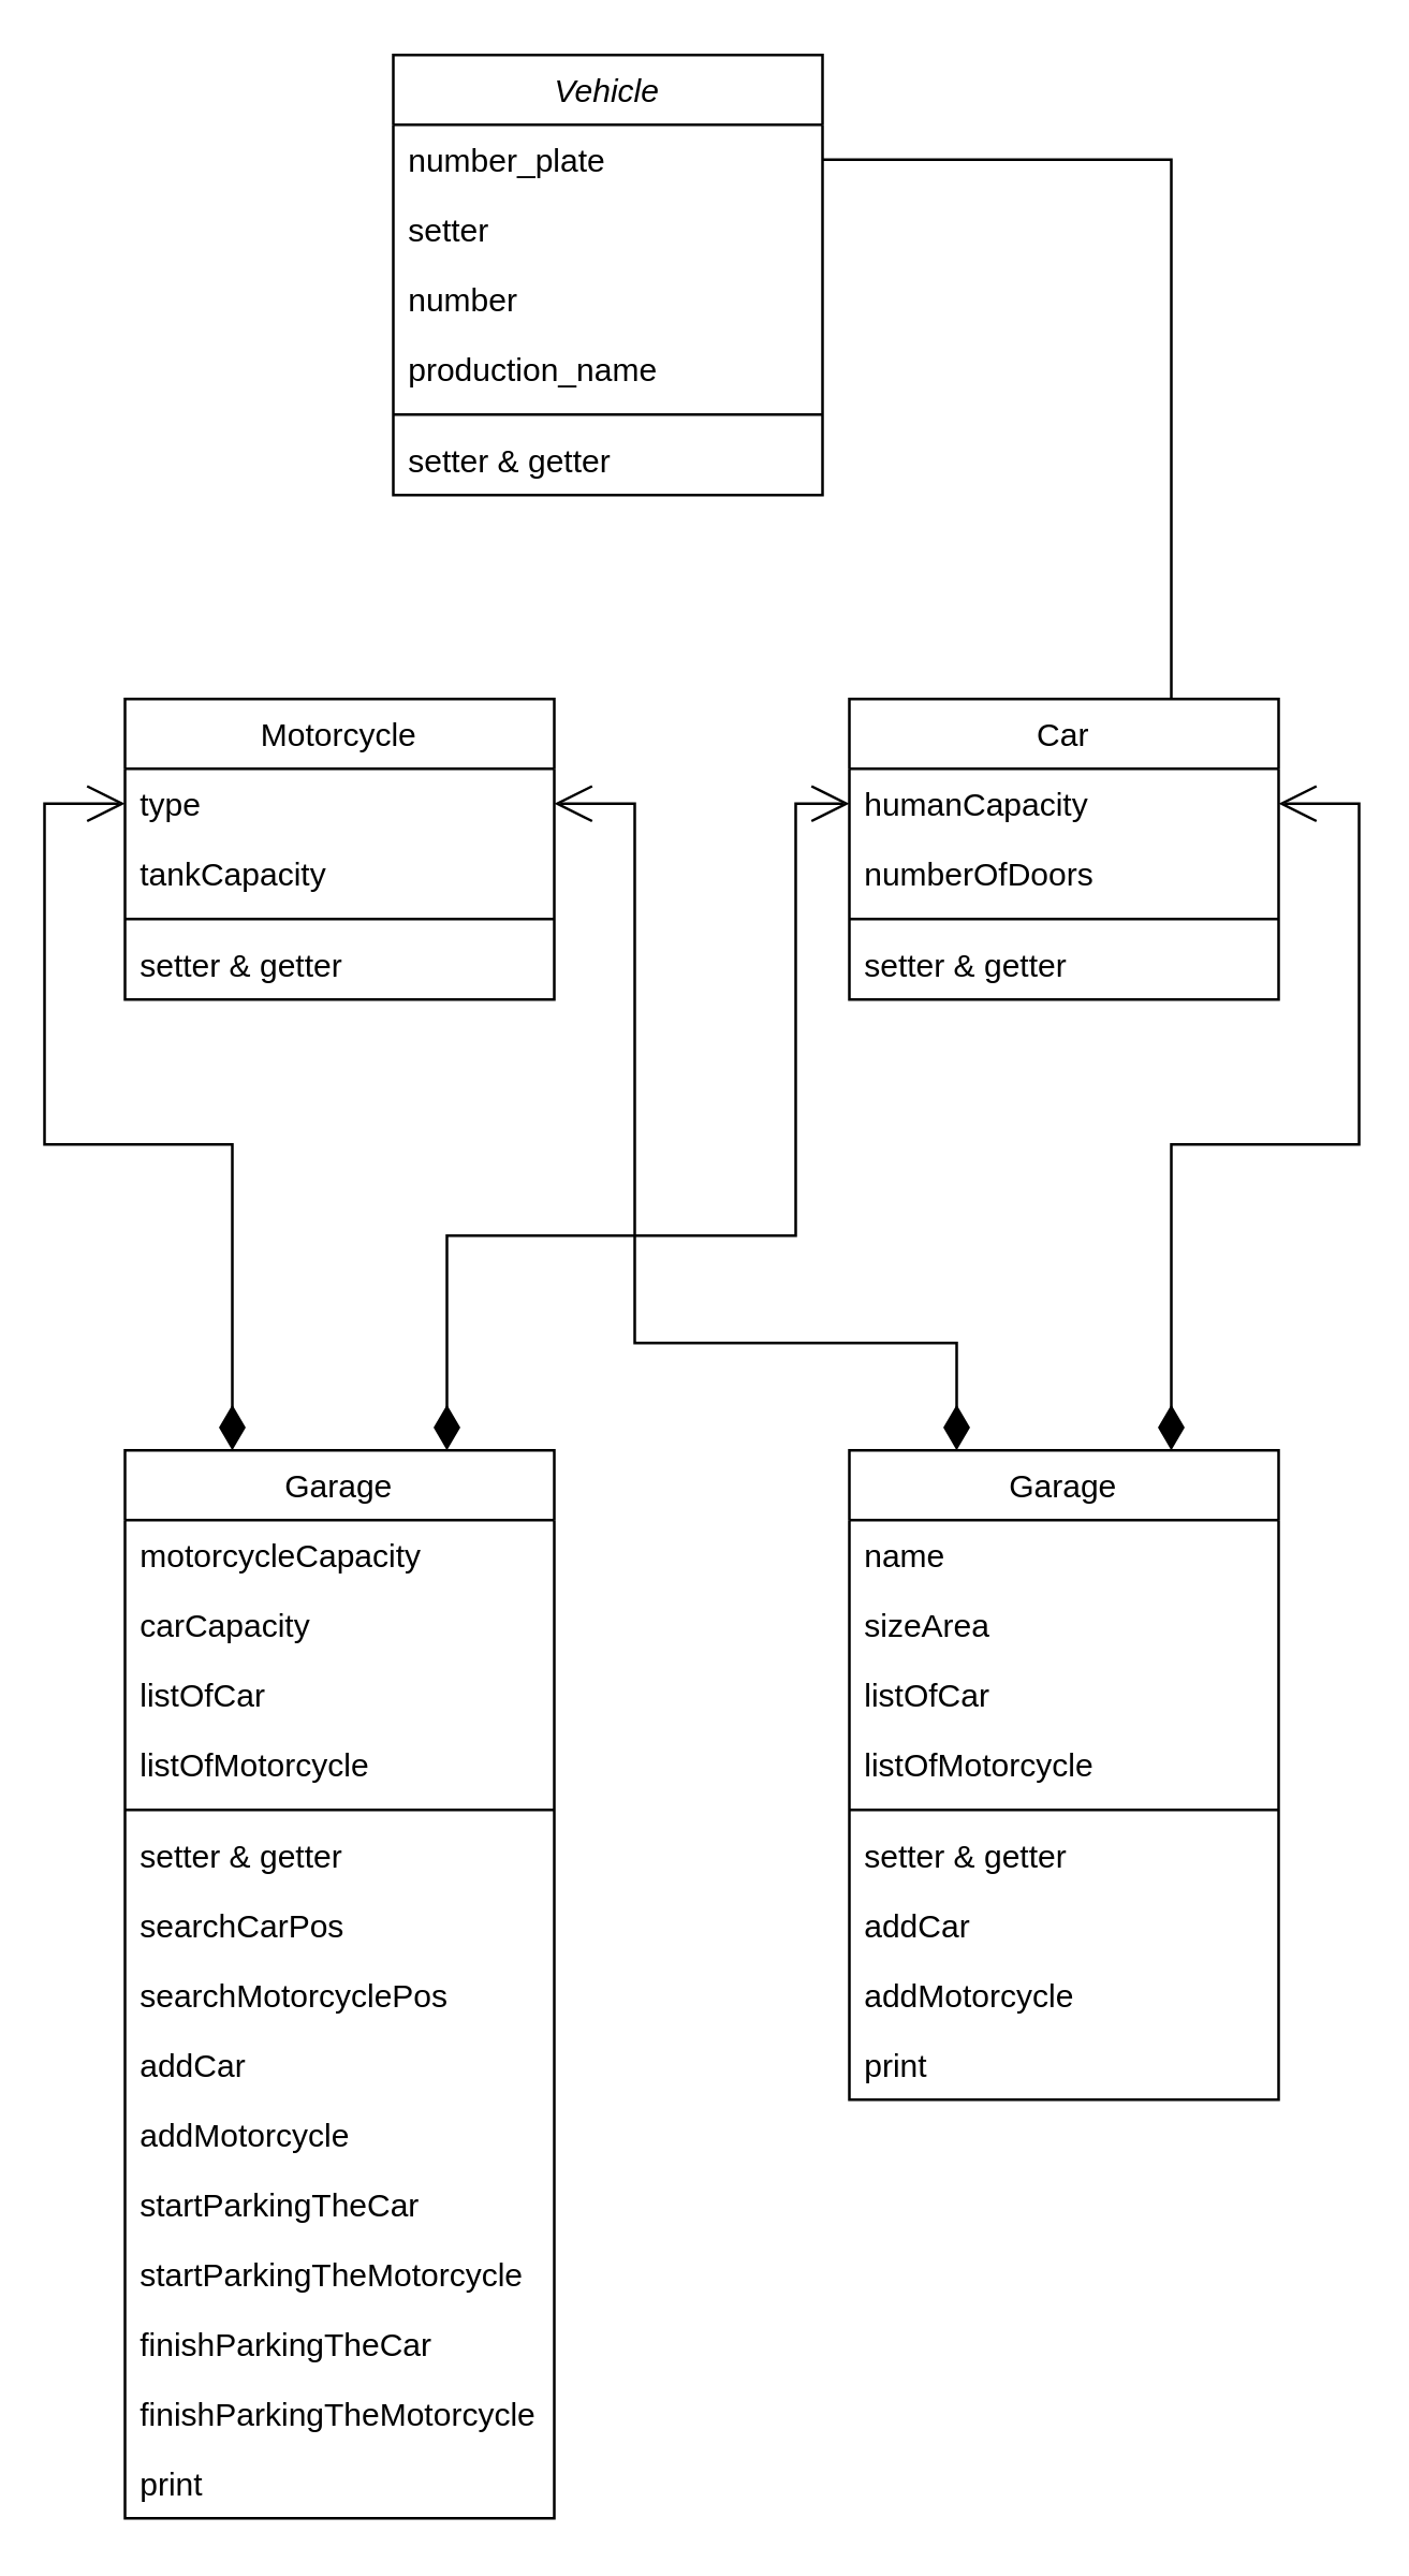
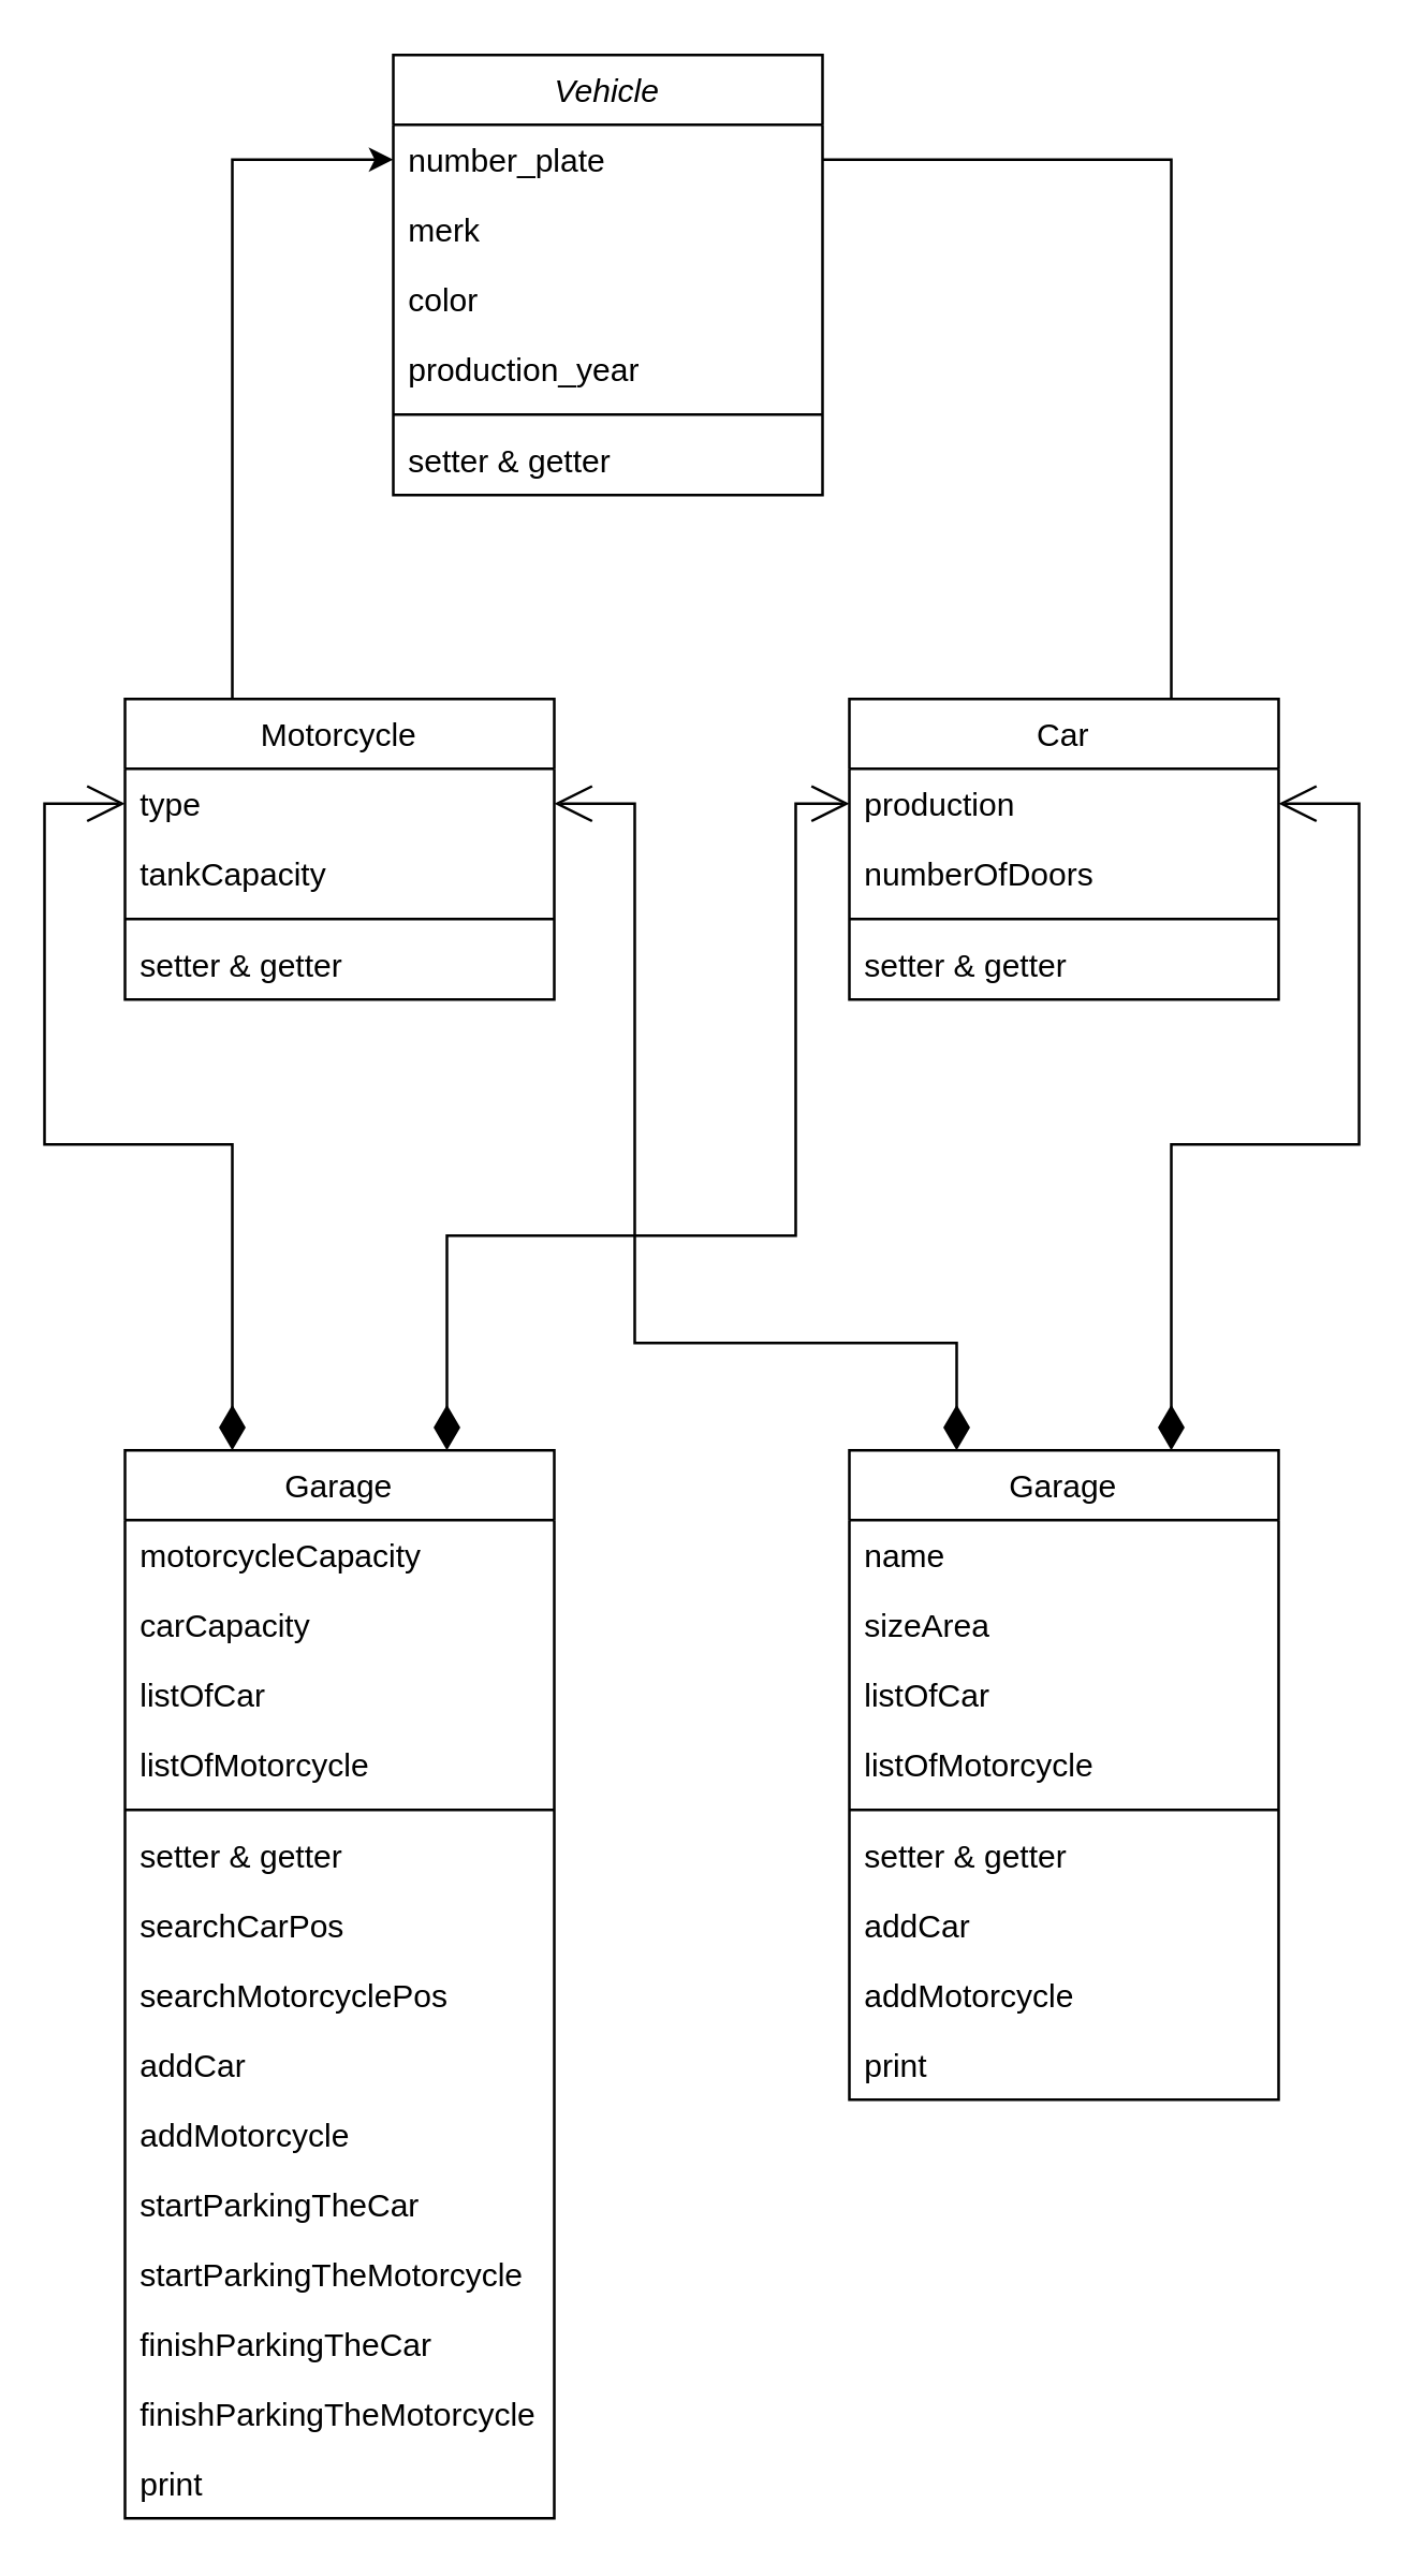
- <mxCell id="4" value="setter" style="text;align=left;verticalAlign=top;spacingLeft=4;spacingRight=4;overflow=hidden;rotatable=0;points=[[0,0.5],[1,0.5]];portConstraint=eastwest;rounded=0;shadow=0;html=0;" parent="2" vertex="1"><mxGeometry y="52" width="160" height="26" as="geometry" /></mxCell>
+ <mxCell id="4" value="merk" style="text;align=left;verticalAlign=top;spacingLeft=4;spacingRight=4;overflow=hidden;rotatable=0;points=[[0,0.5],[1,0.5]];portConstraint=eastwest;rounded=0;shadow=0;html=0;" parent="2" vertex="1"><mxGeometry y="52" width="160" height="26" as="geometry" /></mxCell>
- <mxCell id="5" value="number" style="text;align=left;verticalAlign=top;spacingLeft=4;spacingRight=4;overflow=hidden;rotatable=0;points=[[0,0.5],[1,0.5]];portConstraint=eastwest;rounded=0;shadow=0;html=0;" parent="2" vertex="1"><mxGeometry y="78" width="160" height="26" as="geometry" /></mxCell>
+ <mxCell id="5" value="color" style="text;align=left;verticalAlign=top;spacingLeft=4;spacingRight=4;overflow=hidden;rotatable=0;points=[[0,0.5],[1,0.5]];portConstraint=eastwest;rounded=0;shadow=0;html=0;" parent="2" vertex="1"><mxGeometry y="78" width="160" height="26" as="geometry" /></mxCell>
+ <mxCell id="15" style="edgeStyle=orthogonalEdgeStyle;rounded=0;orthogonalLoop=1;jettySize=auto;html=1;exitX=0.25;exitY=0;exitDx=0;exitDy=0;entryX=0;entryY=0.5;entryDx=0;entryDy=0;" edge="1" parent="1" source="16" target="3"><mxGeometry relative="1" as="geometry"><Array as="points"><mxPoint x="60" y="59" /></Array></mxGeometry></mxCell>
- <mxCell id="6" value="production_name" style="text;align=left;verticalAlign=top;spacingLeft=4;spacingRight=4;overflow=hidden;rotatable=0;points=[[0,0.5],[1,0.5]];portConstraint=eastwest;rounded=0;shadow=0;html=0;" vertex="1" parent="2"><mxGeometry y="104" width="160" height="26" as="geometry" /></mxCell>
+ <mxCell id="6" value="production_year" style="text;align=left;verticalAlign=top;spacingLeft=4;spacingRight=4;overflow=hidden;rotatable=0;points=[[0,0.5],[1,0.5]];portConstraint=eastwest;rounded=0;shadow=0;html=0;" vertex="1" parent="2"><mxGeometry y="104" width="160" height="26" as="geometry" /></mxCell>
- <mxCell id="11" value="humanCapacity" style="text;align=left;verticalAlign=top;spacingLeft=4;spacingRight=4;overflow=hidden;rotatable=0;points=[[0,0.5],[1,0.5]];portConstraint=eastwest;" parent="10" vertex="1"><mxGeometry y="26" width="160" height="26" as="geometry" /></mxCell>
+ <mxCell id="11" value="production" style="text;align=left;verticalAlign=top;spacingLeft=4;spacingRight=4;overflow=hidden;rotatable=0;points=[[0,0.5],[1,0.5]];portConstraint=eastwest;" parent="10" vertex="1"><mxGeometry y="26" width="160" height="26" as="geometry" /></mxCell>
